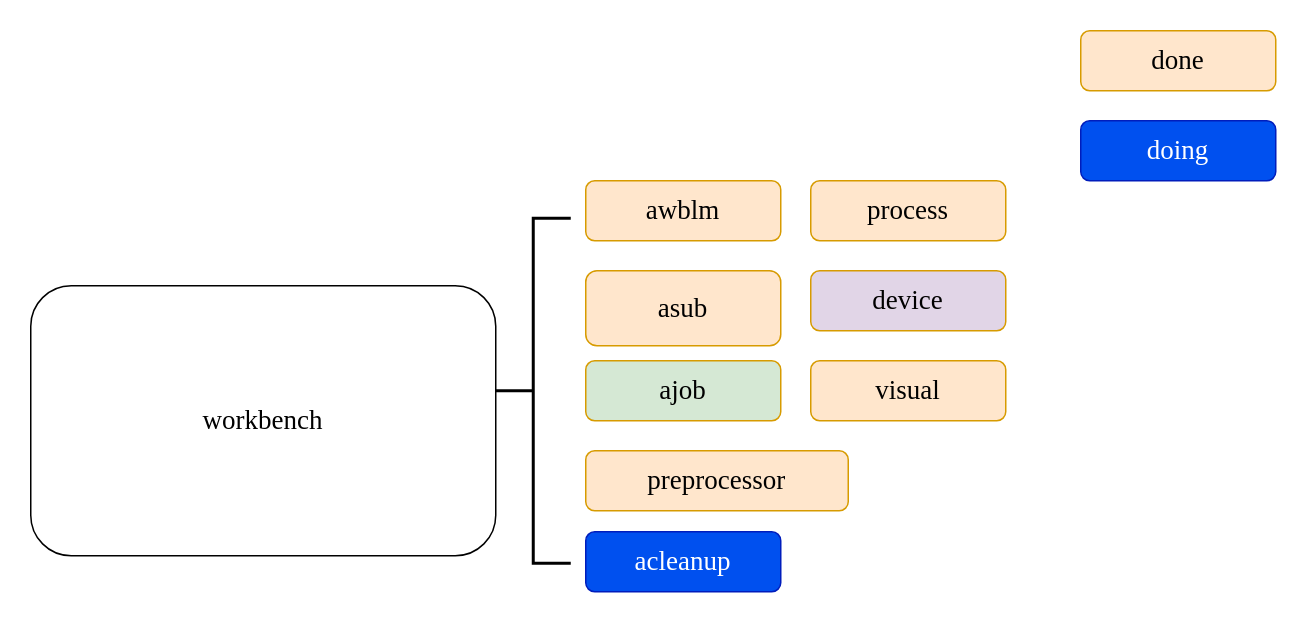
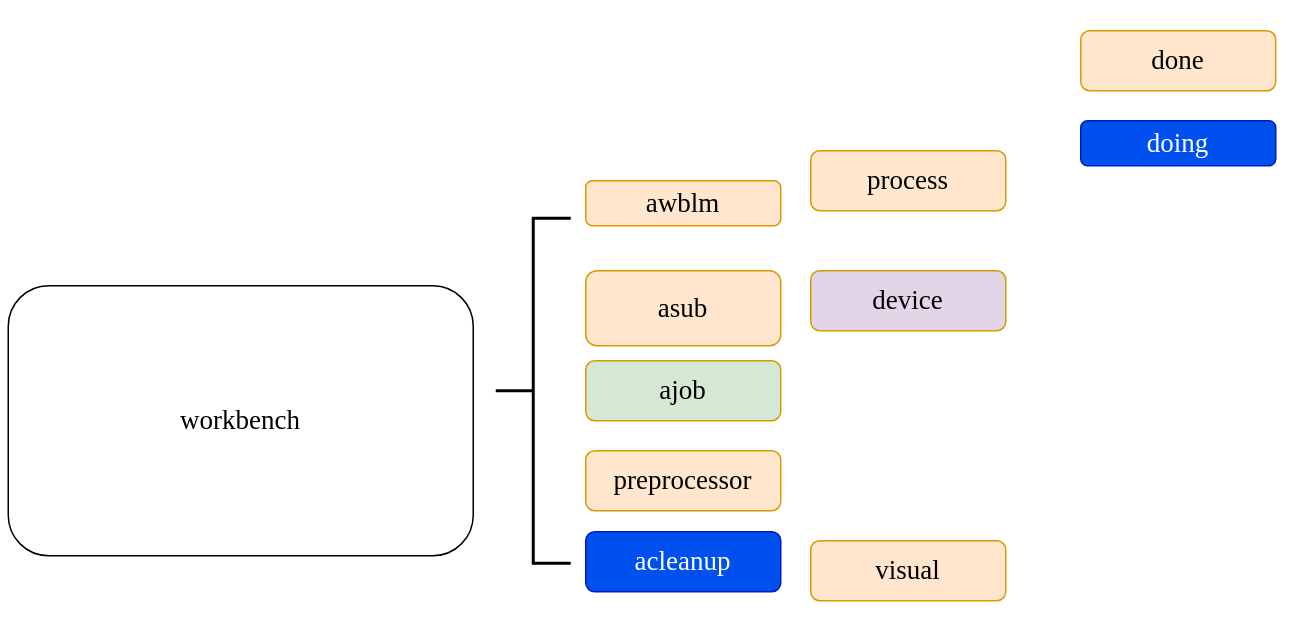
- <mxCell id="13" value="&lt;font face=&quot;Times New Roman&quot; style=&quot;font-size: 18px;&quot;&gt;doing&lt;/font&gt;" style="rounded=1;whiteSpace=wrap;html=1;fillColor=#0050ef;strokeColor=#001DBC;fontColor=#ffffff;" vertex="1" parent="1"><mxGeometry x="720" y="80" width="130" height="40" as="geometry" /></mxCell>
+ <mxCell id="13" value="&lt;font face=&quot;Times New Roman&quot; style=&quot;font-size: 18px;&quot;&gt;doing&lt;/font&gt;" style="rounded=1;whiteSpace=wrap;html=1;fillColor=#0050ef;strokeColor=#001DBC;fontColor=#ffffff;" vertex="1" parent="1"><mxGeometry x="720" y="80" width="130" height="30" as="geometry" /></mxCell>
- <mxCell id="3" value="&lt;font face=&quot;Times New Roman&quot; style=&quot;font-size: 18px;&quot;&gt;awblm&lt;/font&gt;" style="rounded=1;whiteSpace=wrap;html=1;fillColor=#ffe6cc;strokeColor=#d79b00;" vertex="1" parent="1"><mxGeometry x="390" y="120" width="130" height="40" as="geometry" /></mxCell>
+ <mxCell id="3" value="&lt;font face=&quot;Times New Roman&quot; style=&quot;font-size: 18px;&quot;&gt;awblm&lt;/font&gt;" style="rounded=1;whiteSpace=wrap;html=1;fillColor=#ffe6cc;strokeColor=#d79b00;" vertex="1" parent="1"><mxGeometry x="390" y="120" width="130" height="30" as="geometry" /></mxCell>
- <mxCell id="9" value="&lt;font face=&quot;Times New Roman&quot; style=&quot;font-size: 18px;&quot;&gt;process&lt;/font&gt;" style="rounded=1;whiteSpace=wrap;html=1;fillColor=#ffe6cc;strokeColor=#d79b00;" vertex="1" parent="1"><mxGeometry x="540" y="120" width="130" height="40" as="geometry" /></mxCell>
+ <mxCell id="9" value="&lt;font face=&quot;Times New Roman&quot; style=&quot;font-size: 18px;&quot;&gt;process&lt;/font&gt;" style="rounded=1;whiteSpace=wrap;html=1;fillColor=#ffe6cc;strokeColor=#d79b00;" vertex="1" parent="1"><mxGeometry x="540" y="100" width="130" height="40" as="geometry" /></mxCell>
- <mxCell id="11" value="&lt;font face=&quot;Times New Roman&quot; style=&quot;font-size: 18px;&quot;&gt;visual&lt;/font&gt;" style="rounded=1;whiteSpace=wrap;html=1;fillColor=#ffe6cc;strokeColor=#d79b00;" vertex="1" parent="1"><mxGeometry x="540" y="240" width="130" height="40" as="geometry" /></mxCell>
+ <mxCell id="11" value="&lt;font face=&quot;Times New Roman&quot; style=&quot;font-size: 18px;&quot;&gt;visual&lt;/font&gt;" style="rounded=1;whiteSpace=wrap;html=1;fillColor=#ffe6cc;strokeColor=#d79b00;" vertex="1" parent="1"><mxGeometry x="540" y="360" width="130" height="40" as="geometry" /></mxCell>
- <mxCell id="2" value="&lt;font face=&quot;Times New Roman&quot; style=&quot;font-size: 18px;&quot;&gt;workbench&lt;/font&gt;" style="rounded=1;whiteSpace=wrap;html=1;" vertex="1" parent="1"><mxGeometry x="20" y="190" width="310" height="180" as="geometry" /></mxCell>
+ <mxCell id="2" value="&lt;font face=&quot;Times New Roman&quot; style=&quot;font-size: 18px;&quot;&gt;workbench&lt;/font&gt;" style="rounded=1;whiteSpace=wrap;html=1;" vertex="1" parent="1"><mxGeometry x="5" y="190" width="310" height="180" as="geometry" /></mxCell>
- <mxCell id="7" value="&lt;font face=&quot;Times New Roman&quot; style=&quot;font-size: 18px;&quot;&gt;preprocessor&lt;/font&gt;" style="rounded=1;whiteSpace=wrap;html=1;fillColor=#ffe6cc;strokeColor=#d79b00;" vertex="1" parent="1"><mxGeometry x="390" y="300" width="175" height="40" as="geometry" /></mxCell>
+ <mxCell id="7" value="&lt;font face=&quot;Times New Roman&quot; style=&quot;font-size: 18px;&quot;&gt;preprocessor&lt;/font&gt;" style="rounded=1;whiteSpace=wrap;html=1;fillColor=#ffe6cc;strokeColor=#d79b00;" vertex="1" parent="1"><mxGeometry x="390" y="300" width="130" height="40" as="geometry" /></mxCell>
